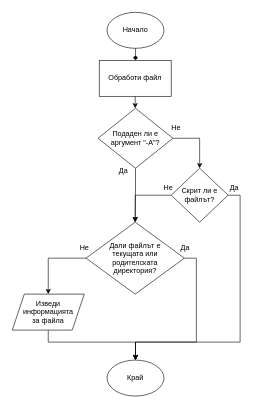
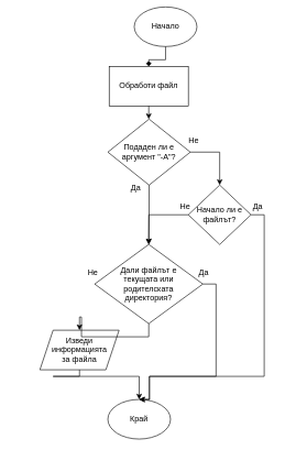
- <mxCell id="3" value="Начало" style="ellipse;whiteSpace=wrap;html=1;fillColor=none;" vertex="1" parent="1"><mxGeometry x="178" y="20" width="95" height="60" as="geometry" /></mxCell>
+ <mxCell id="3" value="Начало" style="ellipse;whiteSpace=wrap;html=1;fillColor=none;" vertex="1" parent="1"><mxGeometry x="203" y="10" width="95" height="60" as="geometry" /></mxCell>
- <mxCell id="11" value="Скрит ли е файлът?" style="rhombus;whiteSpace=wrap;html=1;fillColor=none;" vertex="1" parent="1"><mxGeometry x="285" y="280" width="95" height="90" as="geometry" /></mxCell>
+ <mxCell id="11" value="Начало ли е файлът?" style="rhombus;whiteSpace=wrap;html=1;fillColor=none;" vertex="1" parent="1"><mxGeometry x="285" y="280" width="95" height="90" as="geometry" /></mxCell>
- <mxCell id="20" value="Изведи информацията&lt;div&gt;за файла&lt;/div&gt;" style="shape=parallelogram;perimeter=parallelogramPerimeter;whiteSpace=wrap;html=1;fixedSize=1;fillColor=none;" vertex="1" parent="1"><mxGeometry x="20" y="490" width="120" height="60" as="geometry" /></mxCell>
+ <mxCell id="20" value="Изведи информацията&lt;div&gt;за файла&lt;/div&gt;" style="shape=parallelogram;perimeter=parallelogramPerimeter;whiteSpace=wrap;html=1;fixedSize=1;fillColor=none;" vertex="1" parent="1"><mxGeometry x="60" y="500" width="120" height="60" as="geometry" /></mxCell>
- <mxCell id="18" value="Край" style="ellipse;whiteSpace=wrap;html=1;fillColor=none;" vertex="1" parent="1"><mxGeometry x="178" y="600" width="95" height="60" as="geometry" /></mxCell>
+ <mxCell id="18" value="Край" style="ellipse;whiteSpace=wrap;html=1;fillColor=none;" vertex="1" parent="1"><mxGeometry x="163" y="605" width="95" height="60" as="geometry" /></mxCell>
